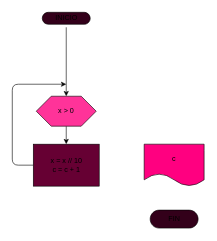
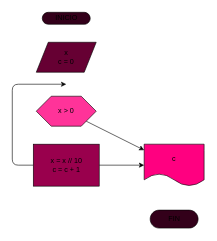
- <mxCell id="2" style="edgeStyle=none;html=1;exitX=0.5;exitY=0.5;exitDx=0;exitDy=15;exitPerimeter=0;entryX=0.5;entryY=0;entryDx=0;entryDy=0;" edge="1" parent="1" source="3" target="11"><mxGeometry relative="1" as="geometry"><mxPoint x="110" y="140" as="targetPoint" /></mxGeometry></mxCell>
+ <mxCell id="9" value="x&lt;br&gt;c = 0" style="shape=parallelogram;perimeter=parallelogramPerimeter;whiteSpace=wrap;html=1;dashed=0;fillColor=#660033;" vertex="1" parent="1"><mxGeometry x="60" y="70" width="100" height="50" as="geometry" /></mxCell>
- <mxCell id="10" value="" style="edgeStyle=none;html=1;" edge="1" parent="1" source="11" target="6"><mxGeometry relative="1" as="geometry" /></mxCell>
+ <mxCell id="10" value="" style="edgeStyle=none;html=1;" edge="1" parent="1" source="11" target="7"><mxGeometry relative="1" as="geometry" /></mxCell>
- <mxCell id="6" value="x = x // 10&lt;br&gt;c = c + 1" style="html=1;dashed=0;whitespace=wrap;fillColor=#660033;" vertex="1" parent="1"><mxGeometry x="55" y="240" width="110" height="70" as="geometry" /></mxCell>
+ <mxCell id="6" value="x = x // 10&lt;br&gt;c = c + 1" style="html=1;dashed=0;whitespace=wrap;fillColor=#99004D;" vertex="1" parent="1"><mxGeometry x="55" y="240" width="110" height="70" as="geometry" /></mxCell>
+ <mxCell id="5" value="" style="edgeStyle=none;html=1;" edge="1" parent="1" source="6" target="7"><mxGeometry relative="1" as="geometry" /></mxCell>
